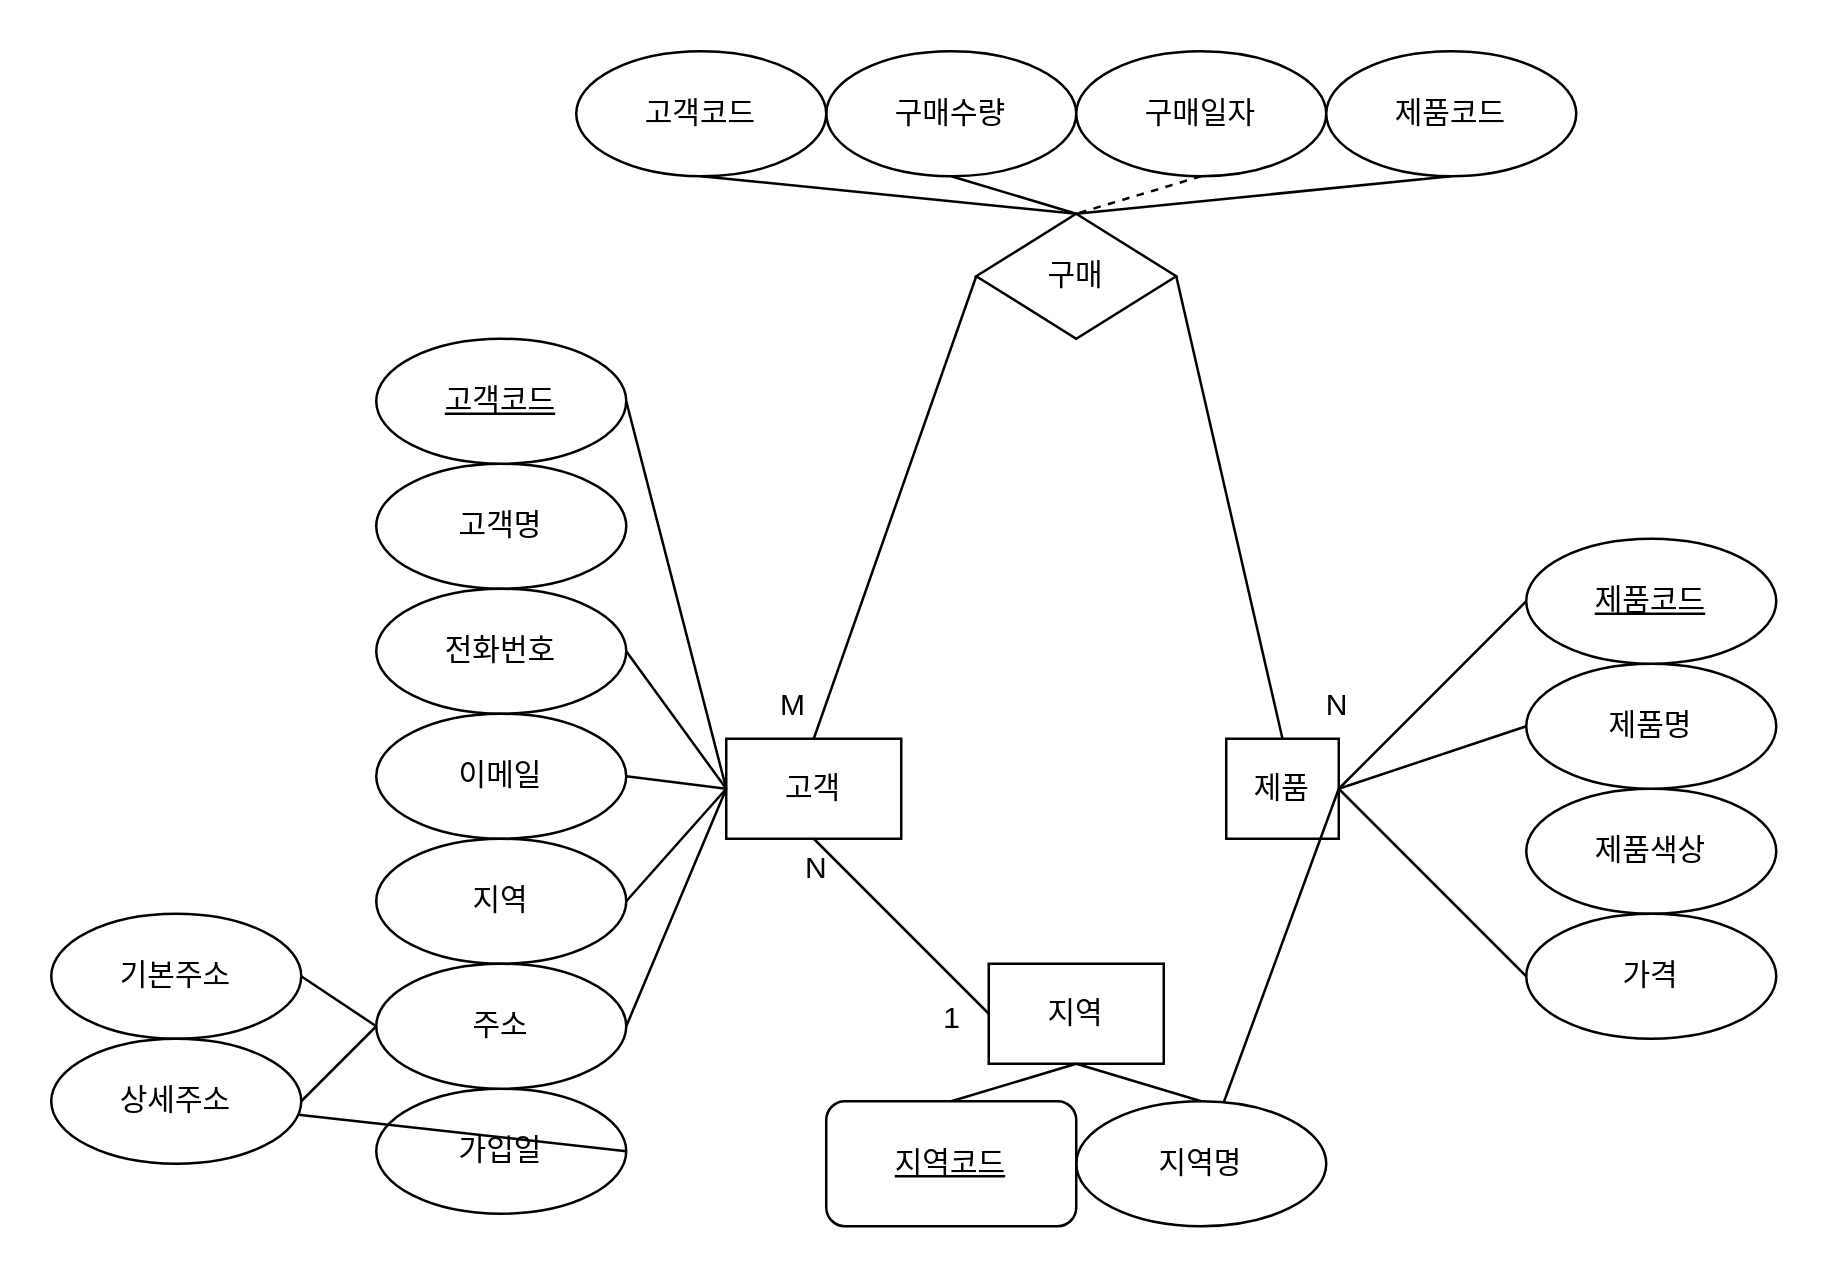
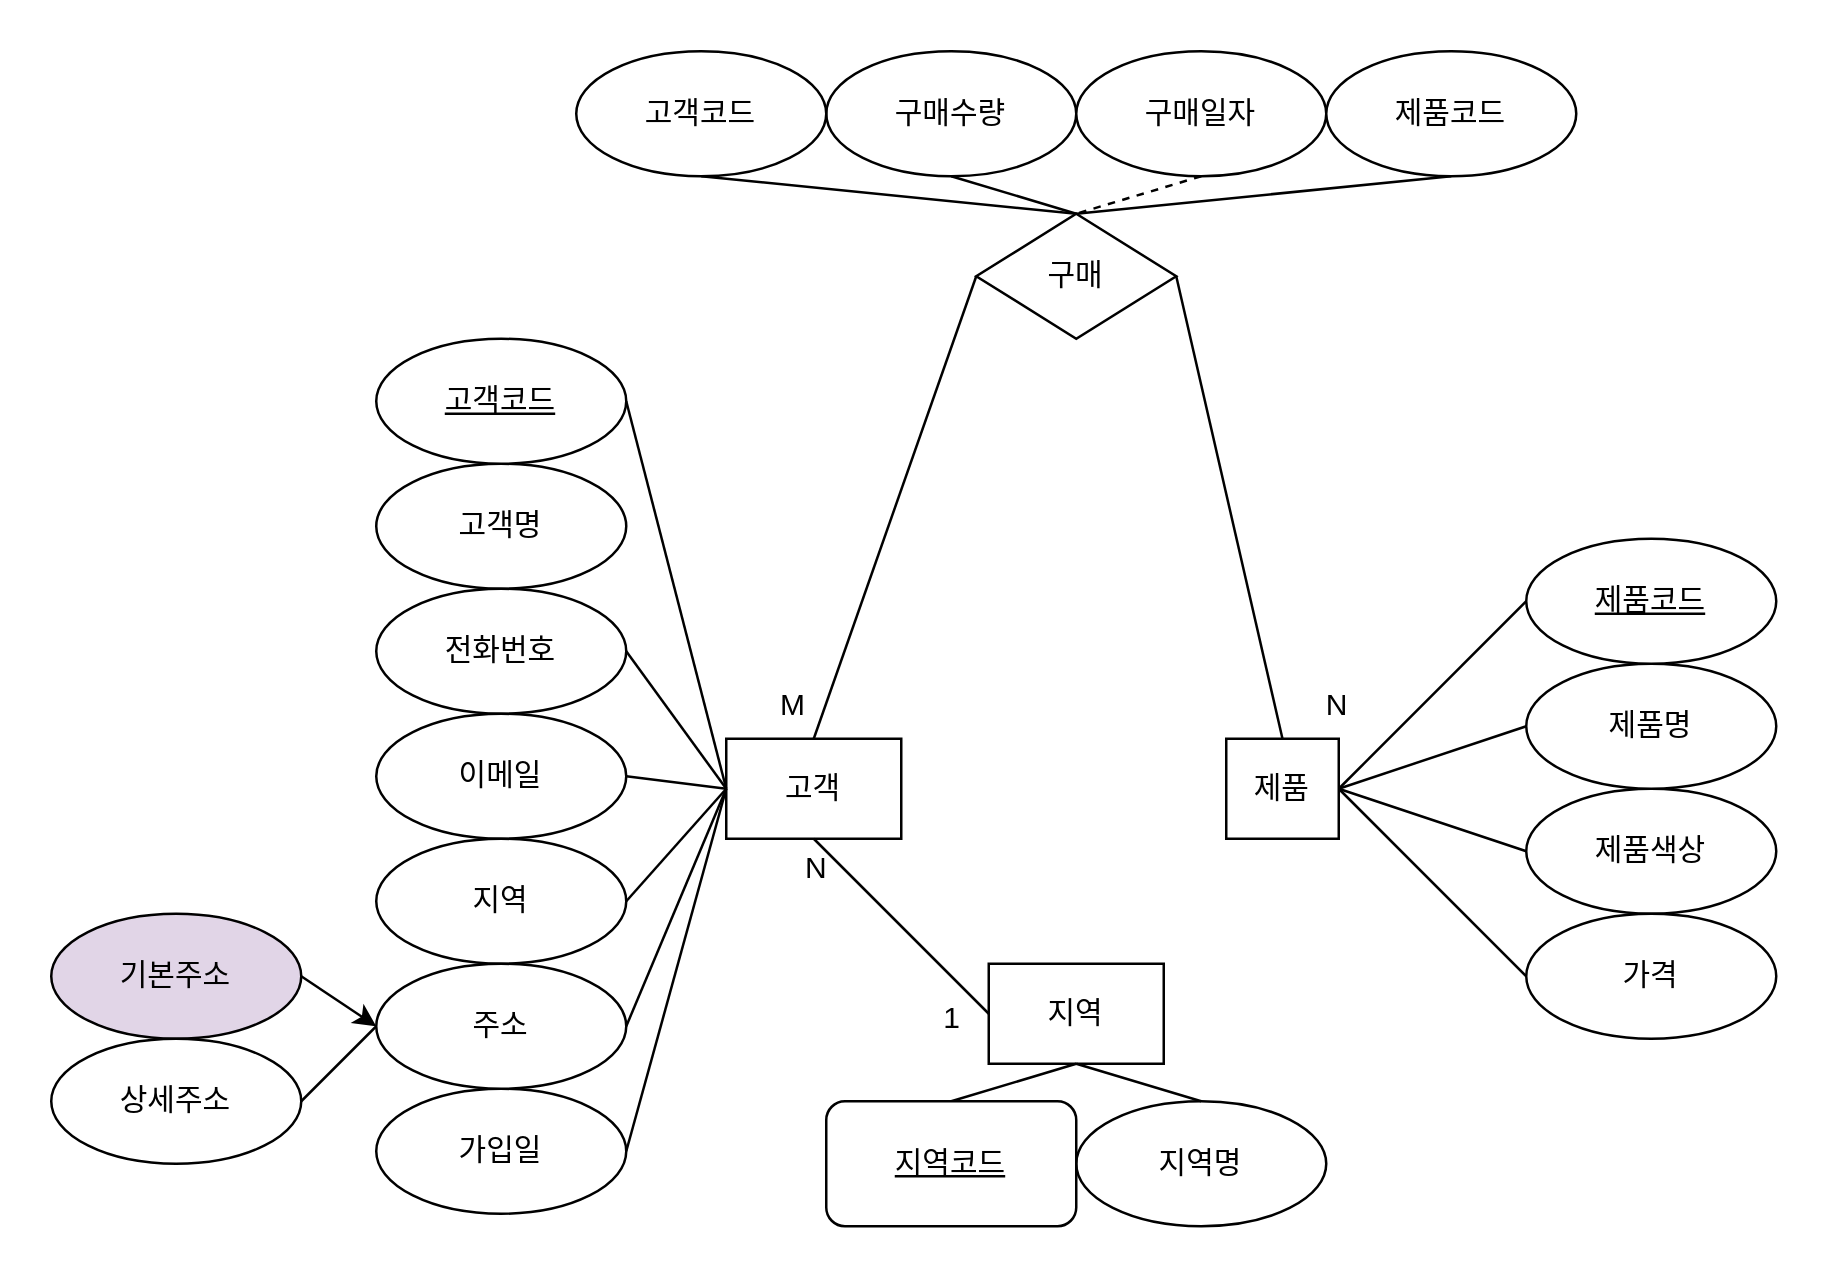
- <mxCell id="29" value="" style="endArrow=none;html=1;rounded=0;exitX=1;exitY=0.5;exitDx=0;exitDy=0;" edge="1" parent="1" source="3" target="5"><mxGeometry relative="1" as="geometry"><mxPoint x="400" y="560" as="sourcePoint" /><mxPoint x="485" y="690" as="targetPoint" /></mxGeometry></mxCell>
+ <mxCell id="29" value="" style="endArrow=none;html=1;rounded=0;exitX=1;exitY=0.5;exitDx=0;exitDy=0;entryX=0;entryY=0.5;entryDx=0;entryDy=0;" edge="1" parent="1" source="3" target="14"><mxGeometry relative="1" as="geometry"><mxPoint x="400" y="560" as="sourcePoint" /><mxPoint x="485" y="690" as="targetPoint" /></mxGeometry></mxCell>
- <mxCell id="10" value="기본주소" style="ellipse;whiteSpace=wrap;html=1;" vertex="1" parent="1"><mxGeometry x="20" y="365" width="100" height="50" as="geometry" /></mxCell>
+ <mxCell id="10" value="기본주소" style="ellipse;whiteSpace=wrap;html=1;fillColor=#e1d5e7;" vertex="1" parent="1"><mxGeometry x="20" y="365" width="100" height="50" as="geometry" /></mxCell>
- <mxCell id="34" value="" style="endArrow=none;html=1;rounded=0;exitX=1;exitY=0.5;exitDx=0;exitDy=0;entryX=0;entryY=0.5;entryDx=0;entryDy=0;" edge="1" parent="1" source="10" target="45"><mxGeometry relative="1" as="geometry"><mxPoint x="260" y="535" as="sourcePoint" /><mxPoint x="150" y="410" as="targetPoint" /></mxGeometry></mxCell>
+ <mxCell id="34" value="" style="endArrow=classic;html=1;rounded=0;exitX=1;exitY=0.5;exitDx=0;exitDy=0;entryX=0;entryY=0.5;entryDx=0;entryDy=0;" edge="1" parent="1" source="10" target="45"><mxGeometry relative="1" as="geometry"><mxPoint x="260" y="535" as="sourcePoint" /><mxPoint x="150" y="410" as="targetPoint" /></mxGeometry></mxCell>
- <mxCell id="20" value="" style="endArrow=none;html=1;rounded=0;exitX=1;exitY=0.5;exitDx=0;exitDy=0;" edge="1" parent="1" source="11" target="33"><mxGeometry relative="1" as="geometry"><mxPoint x="170" y="525" as="sourcePoint" /><mxPoint x="255" y="655" as="targetPoint" /></mxGeometry></mxCell>
+ <mxCell id="20" value="" style="endArrow=none;html=1;rounded=0;exitX=1;exitY=0.5;exitDx=0;exitDy=0;entryX=0;entryY=0.5;entryDx=0;entryDy=0;" edge="1" parent="1" source="11" target="2"><mxGeometry relative="1" as="geometry"><mxPoint x="170" y="525" as="sourcePoint" /><mxPoint x="255" y="655" as="targetPoint" /></mxGeometry></mxCell>
